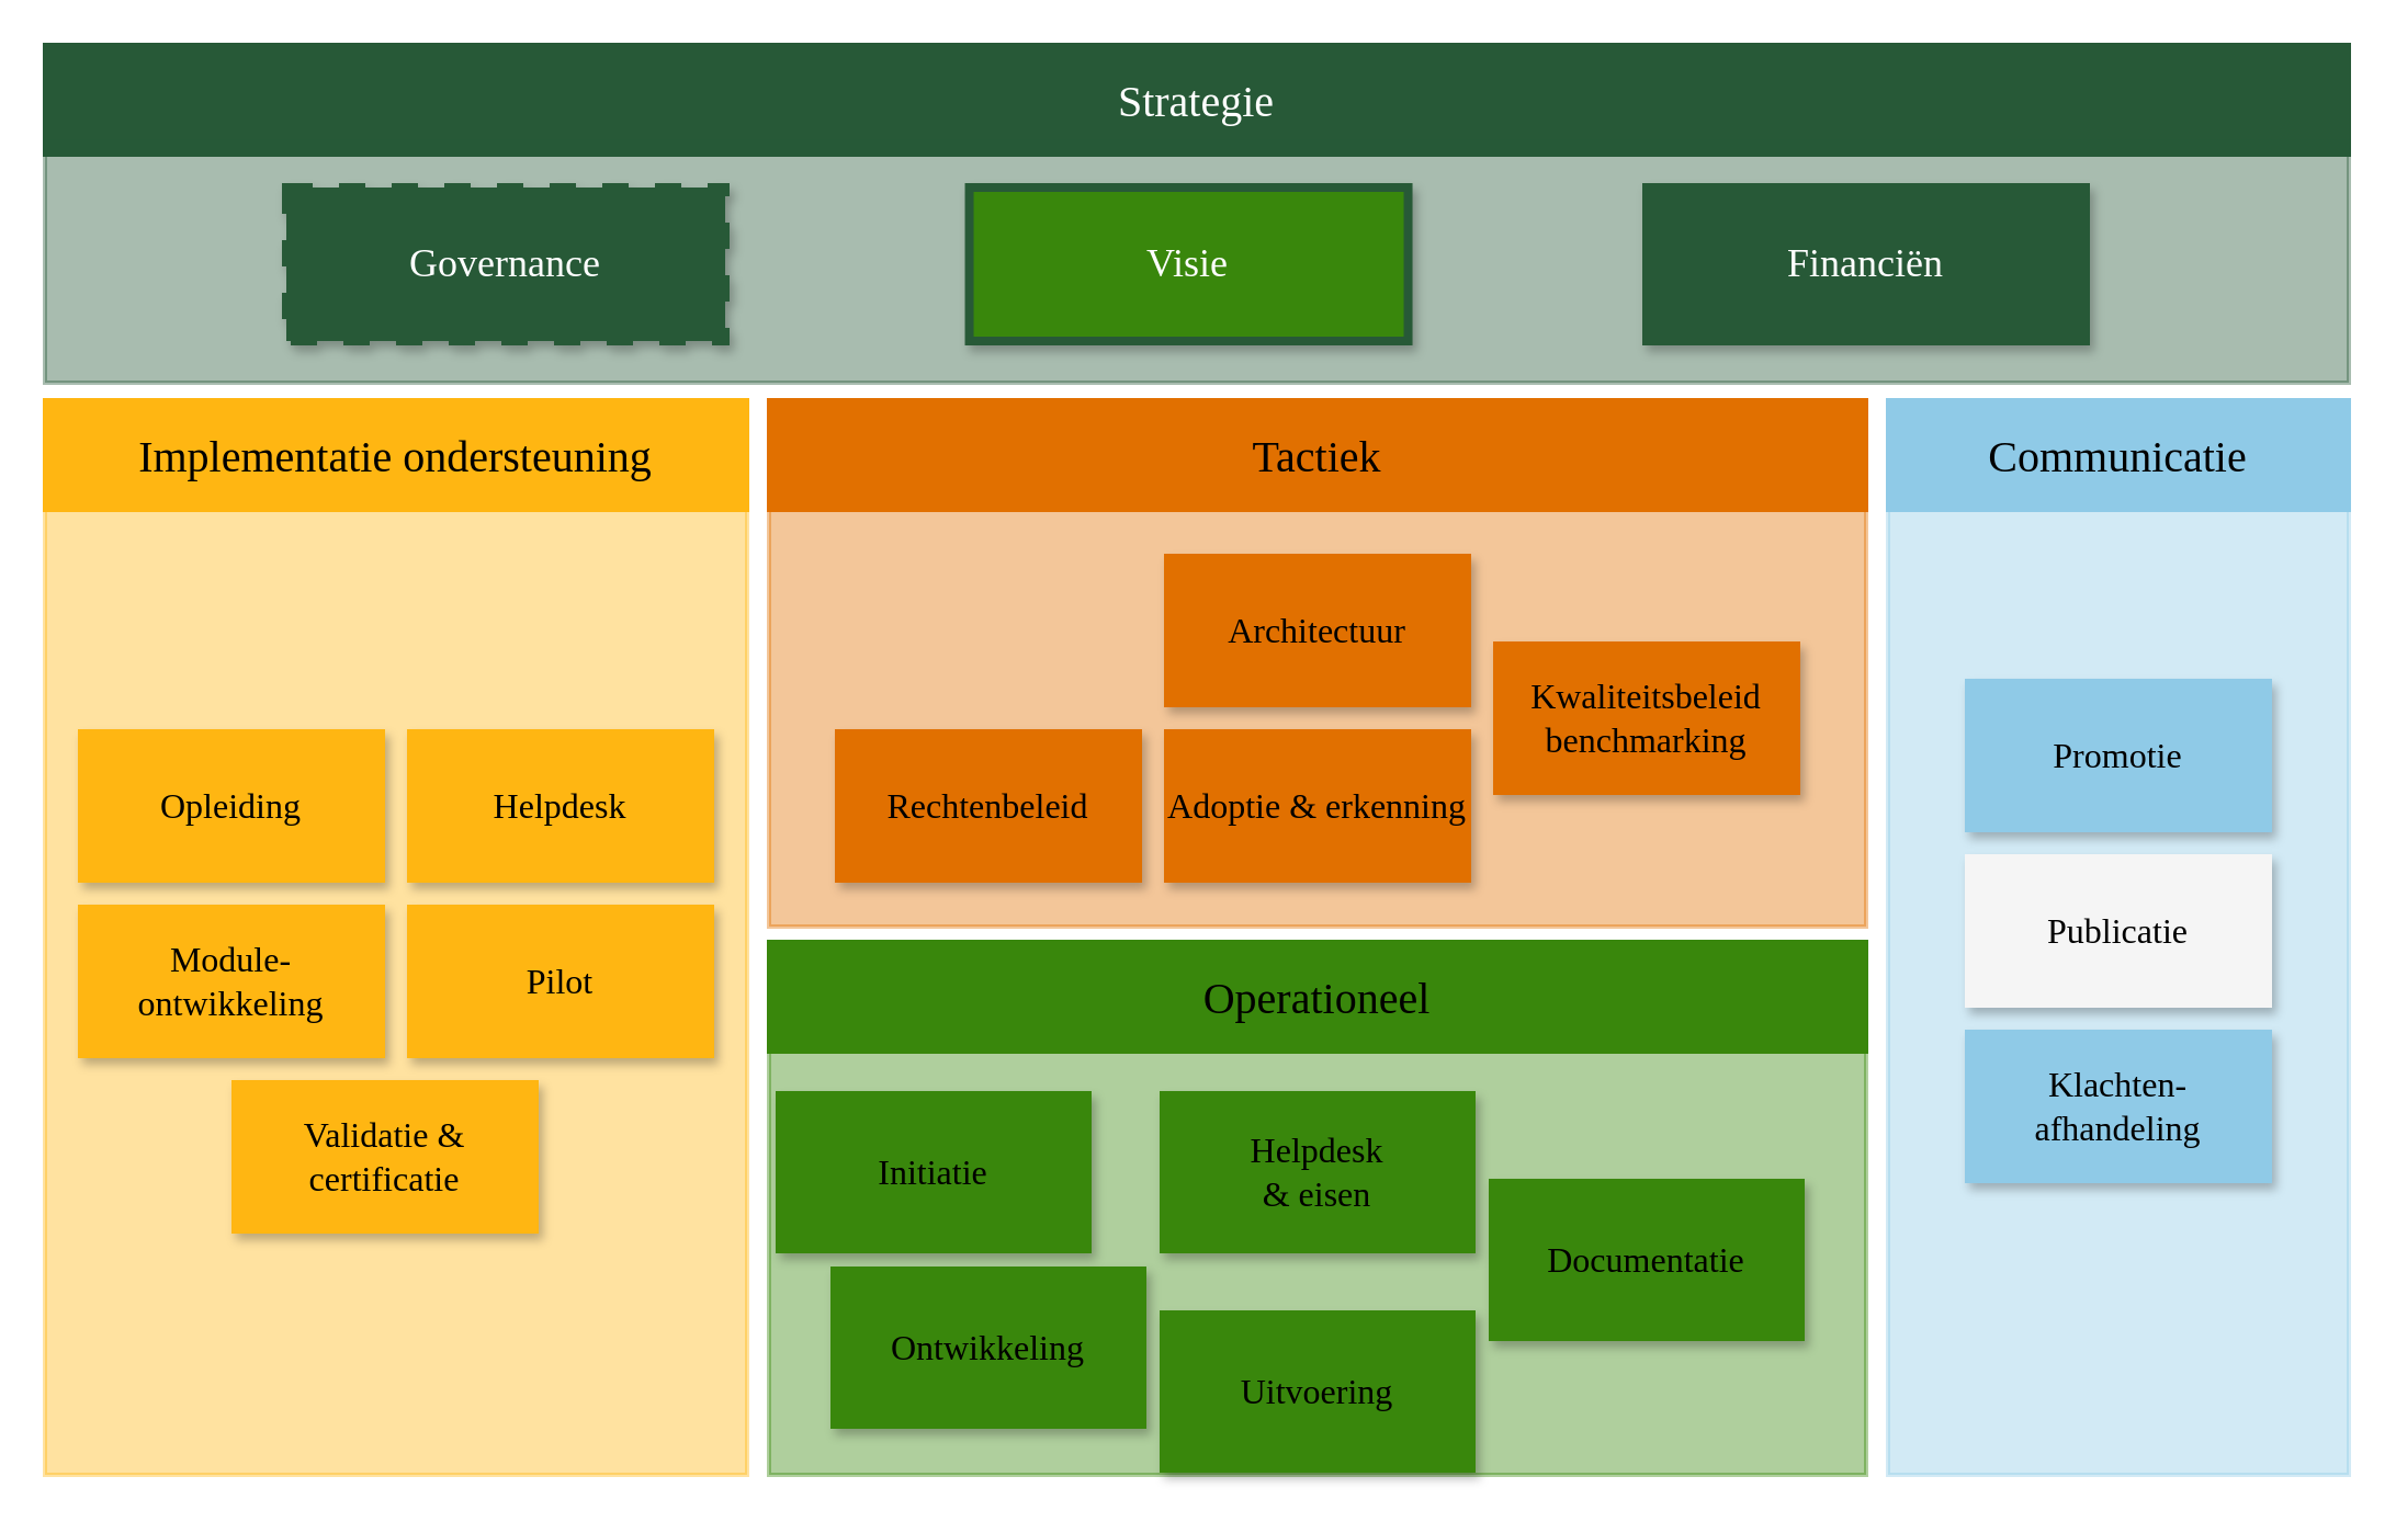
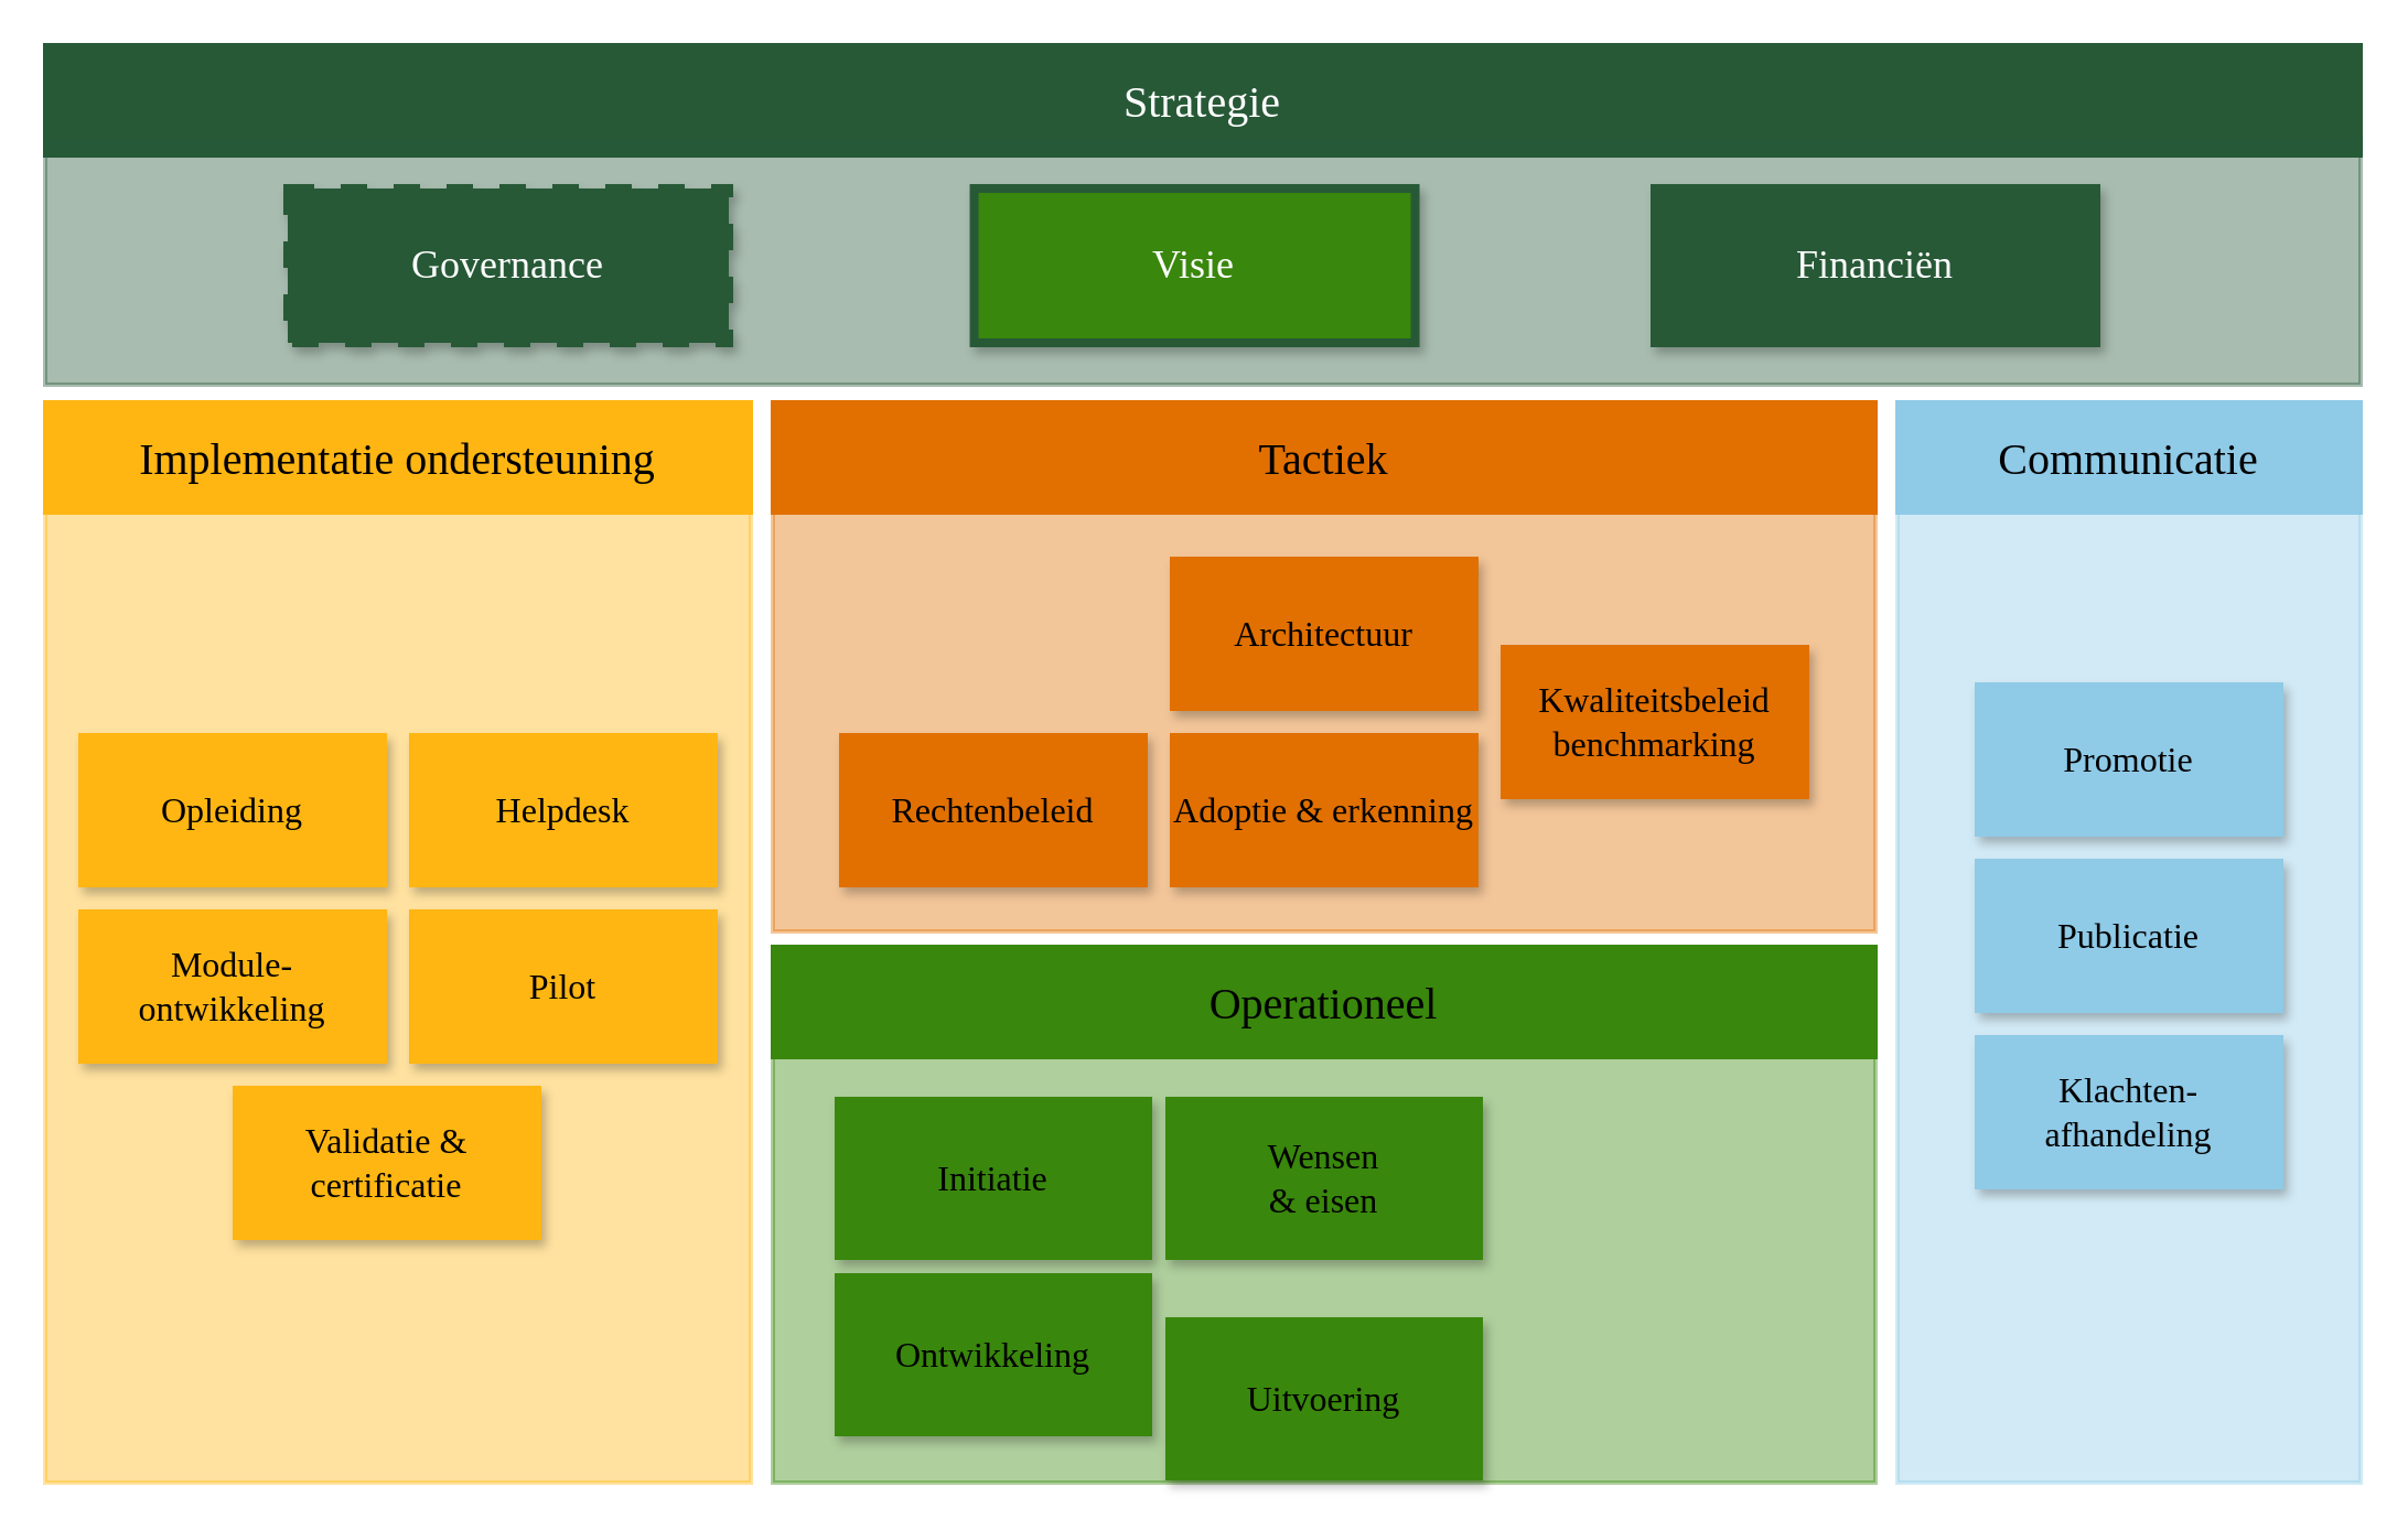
- <mxCell id="30" value="&lt;font style=&quot;font-size: 16px&quot;&gt;Publicatie&lt;/font&gt;" style="rounded=0;whiteSpace=wrap;html=1;strokeWidth=4;fillColor=#f5f5f5;fontSize=16;strokeColor=none;shadow=1;fontFamily=Verdana;fontColor=#000000;" vertex="1" parent="1"><mxGeometry x="895" y="389" width="140" height="70" as="geometry" /></mxCell>
+ <mxCell id="30" value="&lt;font style=&quot;font-size: 16px&quot;&gt;Publicatie&lt;/font&gt;" style="rounded=0;whiteSpace=wrap;html=1;strokeWidth=4;fillColor=#8FCAE7;fontSize=16;strokeColor=none;shadow=1;fontFamily=Verdana;fontColor=#000000;" vertex="1" parent="1"><mxGeometry x="895" y="389" width="140" height="70" as="geometry" /></mxCell>
- <mxCell id="24" value="&lt;font style=&quot;font-size: 16px&quot;&gt;Initiatie&lt;/font&gt;" style="rounded=0;whiteSpace=wrap;html=1;strokeWidth=4;fillColor=#39870C;fontSize=16;strokeColor=#39870C;shadow=1;fontFamily=Verdana;fontColor=#000000;" vertex="1" parent="1"><mxGeometry x="355" y="499" width="140" height="70" as="geometry" /></mxCell>
+ <mxCell id="24" value="&lt;font style=&quot;font-size: 16px&quot;&gt;Initiatie&lt;/font&gt;" style="rounded=0;whiteSpace=wrap;html=1;strokeWidth=4;fillColor=#39870C;fontSize=16;strokeColor=#39870C;shadow=1;fontFamily=Verdana;fontColor=#000000;" vertex="1" parent="1"><mxGeometry x="380" y="499" width="140" height="70" as="geometry" /></mxCell>
- <mxCell id="27" value="&lt;font style=&quot;font-size: 16px&quot;&gt;Helpdesk &lt;br&gt;&amp;amp; eisen&lt;/font&gt;" style="rounded=0;whiteSpace=wrap;html=1;strokeWidth=4;fillColor=#39870C;fontSize=16;strokeColor=#39870C;shadow=1;fontFamily=Verdana;fontColor=#000000;" vertex="1" parent="1"><mxGeometry x="530" y="499" width="140" height="70" as="geometry" /></mxCell>
+ <mxCell id="27" value="&lt;font style=&quot;font-size: 16px&quot;&gt;Wensen &lt;br&gt;&amp;amp; eisen&lt;/font&gt;" style="rounded=0;whiteSpace=wrap;html=1;strokeWidth=4;fillColor=#39870C;fontSize=16;strokeColor=#39870C;shadow=1;fontFamily=Verdana;fontColor=#000000;" vertex="1" parent="1"><mxGeometry x="530" y="499" width="140" height="70" as="geometry" /></mxCell>
- <mxCell id="28" value="&lt;font style=&quot;font-size: 16px&quot;&gt;Documentatie&lt;/font&gt;" style="rounded=0;whiteSpace=wrap;html=1;strokeWidth=4;fillColor=#39870C;fontSize=16;strokeColor=#39870C;shadow=1;fontFamily=Verdana;fontColor=#000000;" vertex="1" parent="1"><mxGeometry x="680" y="539" width="140" height="70" as="geometry" /></mxCell>
